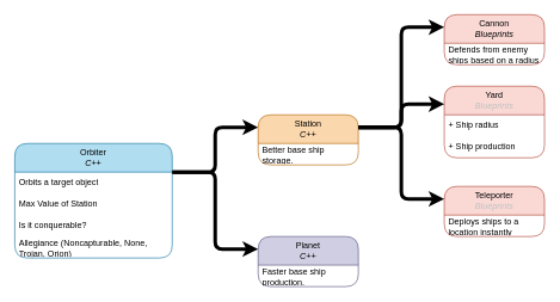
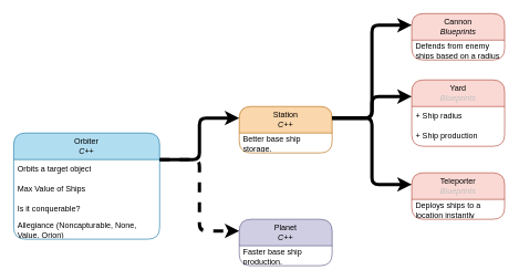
- <mxCell id="5" value="Max Value of Station" style="text;strokeColor=none;fillColor=none;align=left;verticalAlign=middle;spacingLeft=4;spacingRight=4;overflow=hidden;points=[[0,0.5],[1,0.5]];portConstraint=eastwest;rotatable=0;whiteSpace=wrap;html=1;" parent="3" vertex="1"><mxGeometry y="70" width="220" height="30" as="geometry" /></mxCell>
+ <mxCell id="5" value="Max Value of Ships" style="text;strokeColor=none;fillColor=none;align=left;verticalAlign=middle;spacingLeft=4;spacingRight=4;overflow=hidden;points=[[0,0.5],[1,0.5]];portConstraint=eastwest;rotatable=0;whiteSpace=wrap;html=1;" parent="3" vertex="1"><mxGeometry y="70" width="220" height="30" as="geometry" /></mxCell>
- <mxCell id="19" style="edgeStyle=orthogonalEdgeStyle;html=1;exitX=1;exitY=0.25;exitDx=0;exitDy=0;entryX=0;entryY=0.25;entryDx=0;entryDy=0;strokeWidth=5;strokeColor=light-dark(#000000,#173D4D);" parent="1" source="3" target="8" edge="1"><mxGeometry relative="1" as="geometry"><mxPoint x="250" y="240" as="sourcePoint" /><mxPoint x="370" y="200" as="targetPoint" /></mxGeometry></mxCell>
+ <mxCell id="19" style="edgeStyle=orthogonalEdgeStyle;html=1;exitX=1;exitY=0.25;exitDx=0;exitDy=0;entryX=0;entryY=0.25;entryDx=0;entryDy=0;strokeWidth=5;strokeColor=light-dark(#000000,#173D4D);dashed=1;" parent="1" source="3" target="8" edge="1"><mxGeometry relative="1" as="geometry"><mxPoint x="250" y="240" as="sourcePoint" /><mxPoint x="370" y="200" as="targetPoint" /></mxGeometry></mxCell>
- <mxCell id="7" value="Allegiance (Noncapturable, None, Trojan, Orion)" style="text;strokeColor=none;fillColor=none;align=left;verticalAlign=middle;spacingLeft=4;spacingRight=4;overflow=hidden;points=[[0,0.5],[1,0.5]];portConstraint=eastwest;rotatable=0;whiteSpace=wrap;html=1;" parent="3" vertex="1"><mxGeometry y="130" width="220" height="30" as="geometry" /></mxCell>
+ <mxCell id="7" value="Allegiance (Noncapturable, None, Value, Orion)" style="text;strokeColor=none;fillColor=none;align=left;verticalAlign=middle;spacingLeft=4;spacingRight=4;overflow=hidden;points=[[0,0.5],[1,0.5]];portConstraint=eastwest;rotatable=0;whiteSpace=wrap;html=1;" parent="3" vertex="1"><mxGeometry y="130" width="220" height="30" as="geometry" /></mxCell>
